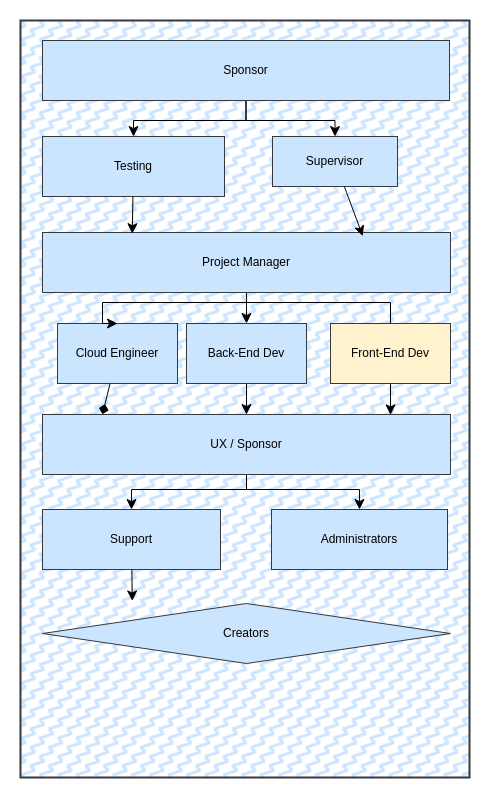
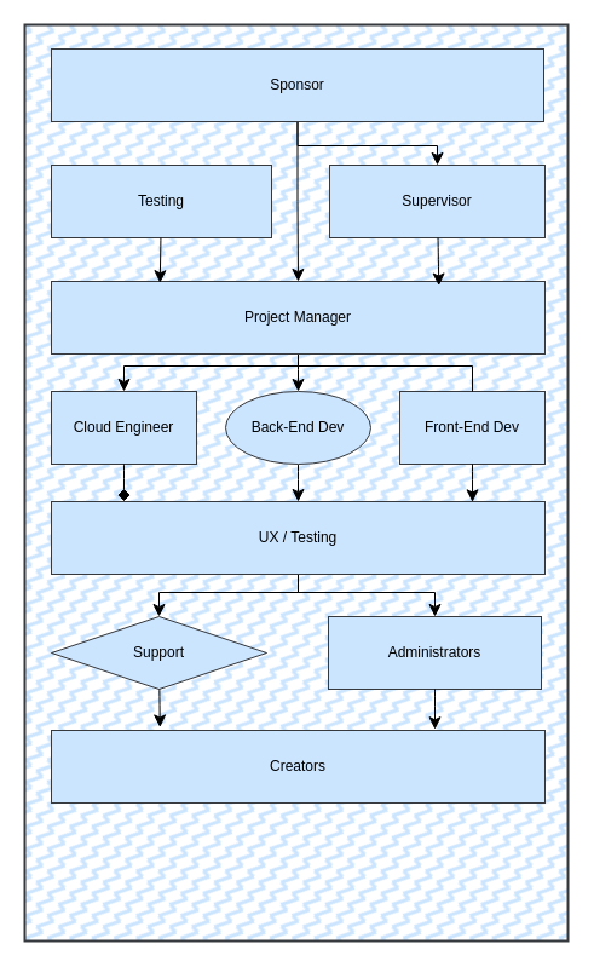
- <mxCell id="17" style="edgeStyle=orthogonalEdgeStyle;rounded=0;orthogonalLoop=1;jettySize=auto;html=1;entryX=0.5;entryY=0;entryDx=0;entryDy=0;fontSize=12;startSize=8;endSize=8;" edge="1" parent="1" source="18" target="14"><mxGeometry relative="1" as="geometry" /></mxCell>
+ <mxCell id="17" style="edgeStyle=orthogonalEdgeStyle;rounded=0;orthogonalLoop=1;jettySize=auto;html=1;fontSize=12;startSize=8;endSize=8;" edge="1" parent="1" source="18" target="13"><mxGeometry relative="1" as="geometry" /></mxCell>
- <mxCell id="15" value="Supervisor" style="rounded=0;whiteSpace=wrap;html=1;fillColor=#cce5ff;strokeColor=#36393d;" vertex="1" parent="1"><mxGeometry x="272" y="136" width="125" height="50" as="geometry" /></mxCell>
+ <mxCell id="15" value="Supervisor" style="rounded=0;whiteSpace=wrap;html=1;fillColor=#cce5ff;strokeColor=#36393d;" vertex="1" parent="1"><mxGeometry x="272" y="136" width="178" height="60" as="geometry" /></mxCell>
- <mxCell id="5" value="&lt;div&gt;Cloud Engineer&lt;/div&gt;" style="rounded=0;whiteSpace=wrap;html=1;fillColor=#cce5ff;strokeColor=#36393d;" vertex="1" parent="1"><mxGeometry x="57" y="323" width="120" height="60" as="geometry" /></mxCell>
+ <mxCell id="5" value="&lt;div&gt;Cloud Engineer&lt;/div&gt;" style="rounded=0;whiteSpace=wrap;html=1;fillColor=#cce5ff;strokeColor=#36393d;" vertex="1" parent="1"><mxGeometry x="42" y="323" width="120" height="60" as="geometry" /></mxCell>
- <mxCell id="4" value="Back-End Dev" style="rounded=0;whiteSpace=wrap;html=1;fillColor=#cce5ff;strokeColor=#36393d;" vertex="1" parent="1"><mxGeometry x="186" y="323" width="120" height="60" as="geometry" /></mxCell>
+ <mxCell id="4" value="Back-End Dev" style="ellipse;whiteSpace=wrap;html=1;fillColor=#cce5ff;strokeColor=#36393d;" vertex="1" parent="1"><mxGeometry x="186" y="323" width="120" height="60" as="geometry" /></mxCell>
- <mxCell id="6" value="Front-End Dev" style="rounded=0;whiteSpace=wrap;html=1;fillColor=#fff2cc;strokeColor=#36393d;" vertex="1" parent="1"><mxGeometry x="330" y="323" width="120" height="60" as="geometry" /></mxCell>
+ <mxCell id="6" value="Front-End Dev" style="rounded=0;whiteSpace=wrap;html=1;fillColor=#cce5ff;strokeColor=#36393d;" vertex="1" parent="1"><mxGeometry x="330" y="323" width="120" height="60" as="geometry" /></mxCell>
- <mxCell id="9" value="UX / Sponsor" style="rounded=0;whiteSpace=wrap;html=1;fillColor=#cce5ff;strokeColor=#36393d;" vertex="1" parent="1"><mxGeometry x="42" y="414" width="408" height="60" as="geometry" /></mxCell>
+ <mxCell id="9" value="UX / Testing" style="rounded=0;whiteSpace=wrap;html=1;fillColor=#cce5ff;strokeColor=#36393d;" vertex="1" parent="1"><mxGeometry x="42" y="414" width="408" height="60" as="geometry" /></mxCell>
- <mxCell id="20" value="Support" style="rounded=0;whiteSpace=wrap;html=1;fillColor=#cce5ff;strokeColor=#36393d;" vertex="1" parent="1"><mxGeometry x="42" y="509" width="178" height="60" as="geometry" /></mxCell>
+ <mxCell id="20" value="Support" style="rhombus;whiteSpace=wrap;html=1;fillColor=#cce5ff;strokeColor=#36393d;" vertex="1" parent="1"><mxGeometry x="42" y="509" width="178" height="60" as="geometry" /></mxCell>
+ <mxCell id="26" style="edgeStyle=none;curved=1;rounded=0;orthogonalLoop=1;jettySize=auto;html=1;entryX=0.777;entryY=-0.013;entryDx=0;entryDy=0;entryPerimeter=0;fontSize=12;startSize=8;endSize=8;" edge="1" parent="1" source="21" target="19"><mxGeometry relative="1" as="geometry" /></mxCell>
- <mxCell id="19" value="Creators" style="rhombus;whiteSpace=wrap;html=1;fillColor=#cce5ff;strokeColor=#36393d;" vertex="1" parent="1"><mxGeometry x="42" y="603" width="408" height="60" as="geometry" /></mxCell>
+ <mxCell id="19" value="Creators" style="rounded=0;whiteSpace=wrap;html=1;fillColor=#cce5ff;strokeColor=#36393d;" vertex="1" parent="1"><mxGeometry x="42" y="603" width="408" height="60" as="geometry" /></mxCell>
